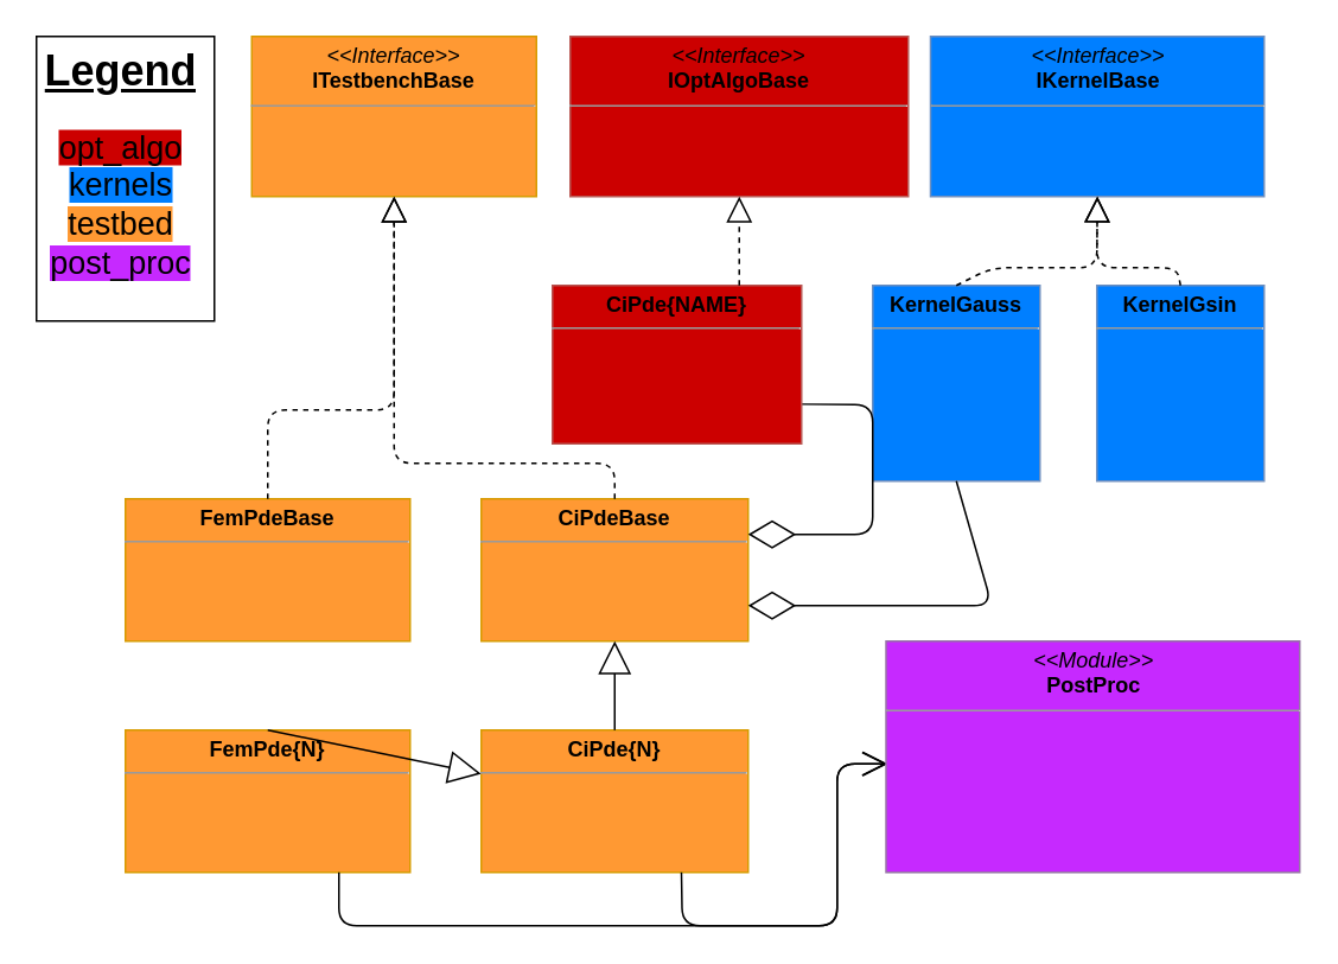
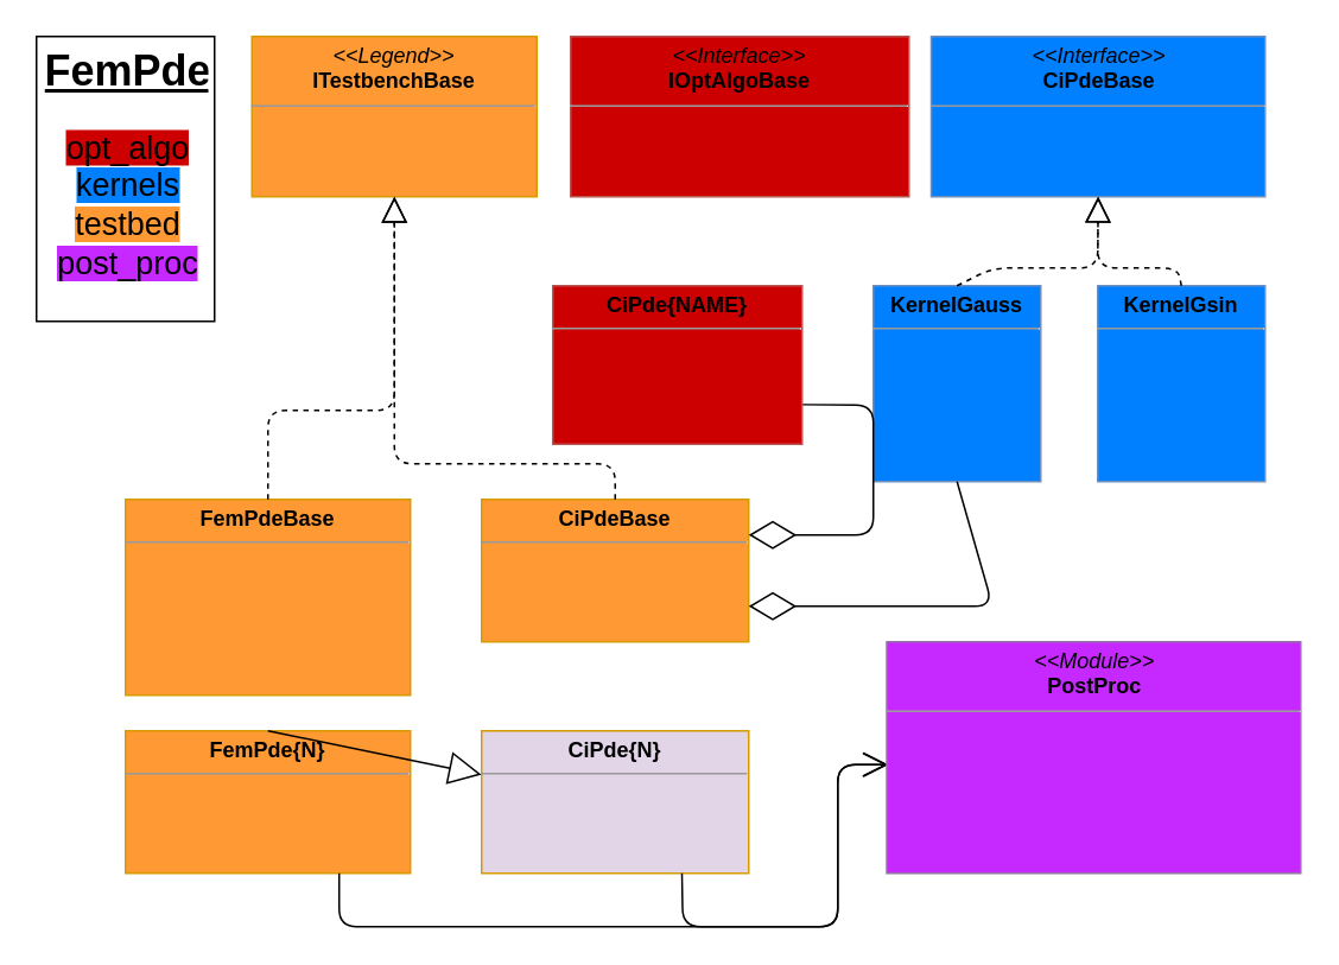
- <mxCell id="2" value="&lt;p style=&quot;margin: 0px ; margin-top: 4px ; text-align: center&quot;&gt;&lt;i&gt;&amp;lt;&amp;lt;Interface&amp;gt;&amp;gt;&lt;/i&gt;&lt;br&gt;&lt;b&gt;ITestbenchBase&lt;/b&gt;&lt;/p&gt;&lt;hr size=&quot;1&quot;&gt;" style="verticalAlign=top;align=left;overflow=fill;fontSize=12;fontFamily=Helvetica;html=1;rounded=0;shadow=0;comic=0;labelBackgroundColor=none;strokeWidth=1;fillColor=#FF9933;strokeColor=#d79b00;" parent="1" vertex="1"><mxGeometry x="141" y="20" width="160" height="90" as="geometry" /></mxCell>
+ <mxCell id="2" value="&lt;p style=&quot;margin: 0px ; margin-top: 4px ; text-align: center&quot;&gt;&lt;i&gt;&amp;lt;&amp;lt;Legend&amp;gt;&amp;gt;&lt;/i&gt;&lt;br&gt;&lt;b&gt;ITestbenchBase&lt;/b&gt;&lt;/p&gt;&lt;hr size=&quot;1&quot;&gt;" style="verticalAlign=top;align=left;overflow=fill;fontSize=12;fontFamily=Helvetica;html=1;rounded=0;shadow=0;comic=0;labelBackgroundColor=none;strokeWidth=1;fillColor=#FF9933;strokeColor=#d79b00;" parent="1" vertex="1"><mxGeometry x="141" y="20" width="160" height="90" as="geometry" /></mxCell>
- <mxCell id="3" value="&lt;p style=&quot;margin: 0px ; margin-top: 4px ; text-align: center&quot;&gt;&lt;i&gt;&amp;lt;&amp;lt;Interface&amp;gt;&amp;gt;&lt;/i&gt;&lt;br&gt;&lt;b&gt;IKernelBase&lt;/b&gt;&lt;/p&gt;&lt;hr size=&quot;1&quot;&gt;" style="verticalAlign=top;align=left;overflow=fill;fontSize=12;fontFamily=Helvetica;html=1;rounded=0;shadow=0;comic=0;labelBackgroundColor=none;strokeWidth=1;fillColor=#007FFF;strokeColor=#6c8ebf;" parent="1" vertex="1"><mxGeometry x="522.5" y="20" width="187.5" height="90" as="geometry" /></mxCell>
+ <mxCell id="3" value="&lt;p style=&quot;margin: 0px ; margin-top: 4px ; text-align: center&quot;&gt;&lt;i&gt;&amp;lt;&amp;lt;Interface&amp;gt;&amp;gt;&lt;/i&gt;&lt;br&gt;&lt;b&gt;CiPdeBase&lt;/b&gt;&lt;/p&gt;&lt;hr size=&quot;1&quot;&gt;" style="verticalAlign=top;align=left;overflow=fill;fontSize=12;fontFamily=Helvetica;html=1;rounded=0;shadow=0;comic=0;labelBackgroundColor=none;strokeWidth=1;fillColor=#007FFF;strokeColor=#6c8ebf;" parent="1" vertex="1"><mxGeometry x="522.5" y="20" width="187.5" height="90" as="geometry" /></mxCell>
- <mxCell id="18" value="&lt;h1 align=&quot;center&quot;&gt;&lt;u&gt;Legend&lt;/u&gt;&lt;br&gt;&lt;/h1&gt;&lt;p style=&quot;font-size: 18px&quot; align=&quot;center&quot;&gt;&lt;span style=&quot;background-color: rgb(204 , 0 , 0)&quot;&gt;opt_algo&lt;/span&gt;&lt;br&gt;&lt;span style=&quot;background-color: rgb(0 , 127 , 255)&quot;&gt;kernels&lt;/span&gt;&lt;br&gt;&lt;span style=&quot;background-color: rgb(255 , 153 , 51)&quot;&gt;testbed&lt;/span&gt;&lt;br&gt;&lt;span style=&quot;background-color: rgb(198 , 41 , 255)&quot;&gt;post_proc&lt;/span&gt;&lt;br&gt;&lt;/p&gt;" style="text;html=1;strokeColor=#000000;fillColor=none;spacing=5;spacingTop=-20;whiteSpace=wrap;overflow=hidden;rounded=0;" parent="1" vertex="1"><mxGeometry x="20" y="20" width="100" height="160" as="geometry" /></mxCell>
+ <mxCell id="18" value="&lt;h1 align=&quot;center&quot;&gt;&lt;u&gt;FemPde&lt;/u&gt;&lt;br&gt;&lt;/h1&gt;&lt;p style=&quot;font-size: 18px&quot; align=&quot;center&quot;&gt;&lt;span style=&quot;background-color: rgb(204 , 0 , 0)&quot;&gt;opt_algo&lt;/span&gt;&lt;br&gt;&lt;span style=&quot;background-color: rgb(0 , 127 , 255)&quot;&gt;kernels&lt;/span&gt;&lt;br&gt;&lt;span style=&quot;background-color: rgb(255 , 153 , 51)&quot;&gt;testbed&lt;/span&gt;&lt;br&gt;&lt;span style=&quot;background-color: rgb(198 , 41 , 255)&quot;&gt;post_proc&lt;/span&gt;&lt;br&gt;&lt;/p&gt;" style="text;html=1;strokeColor=#000000;fillColor=none;spacing=5;spacingTop=-20;whiteSpace=wrap;overflow=hidden;rounded=0;" parent="1" vertex="1"><mxGeometry x="20" y="20" width="100" height="160" as="geometry" /></mxCell>
- <mxCell id="17" value="" style="endArrow=block;dashed=1;endFill=0;endSize=12;html=1;entryX=0.5;entryY=1;entryDx=0;entryDy=0;exitX=0.75;exitY=0;exitDx=0;exitDy=0;" parent="1" source="16" target="14" edge="1"><mxGeometry width="160" relative="1" as="geometry"><mxPoint x="510" y="250" as="sourcePoint" /><mxPoint x="712" y="220" as="targetPoint" /><Array as="points" /></mxGeometry></mxCell>
- <mxCell id="4" value="&lt;p style=&quot;margin: 0px ; margin-top: 4px ; text-align: center&quot;&gt;&lt;b&gt;FemPdeBase&lt;/b&gt;&lt;br&gt;&lt;/p&gt;&lt;hr size=&quot;1&quot;&gt;" style="verticalAlign=top;align=left;overflow=fill;fontSize=12;fontFamily=Helvetica;html=1;fillColor=#FF9933;strokeColor=#d79b00;" parent="1" vertex="1"><mxGeometry x="70" y="280" width="160" height="80" as="geometry" /></mxCell>
+ <mxCell id="4" value="&lt;p style=&quot;margin: 0px ; margin-top: 4px ; text-align: center&quot;&gt;&lt;b&gt;FemPdeBase&lt;/b&gt;&lt;br&gt;&lt;/p&gt;&lt;hr size=&quot;1&quot;&gt;" style="verticalAlign=top;align=left;overflow=fill;fontSize=12;fontFamily=Helvetica;html=1;fillColor=#FF9933;strokeColor=#d79b00;" parent="1" vertex="1"><mxGeometry x="70" y="280" width="160" height="110" as="geometry" /></mxCell>
- <mxCell id="13" value="" style="endArrow=block;endSize=16;endFill=0;html=1;entryX=0.5;entryY=1;entryDx=0;entryDy=0;exitX=0.5;exitY=0;exitDx=0;exitDy=0;" parent="1" source="12" target="5" edge="1"><mxGeometry x="-0.143" y="30" width="160" relative="1" as="geometry"><mxPoint x="327" y="630" as="sourcePoint" /><mxPoint x="422" y="600" as="targetPoint" /><mxPoint as="offset" /></mxGeometry></mxCell>
- <mxCell id="12" value="&lt;p style=&quot;margin: 0px ; margin-top: 4px ; text-align: center&quot;&gt;&lt;b&gt;CiPde{N}&lt;/b&gt;&lt;br&gt;&lt;/p&gt;&lt;hr size=&quot;1&quot;&gt;&lt;br&gt;&lt;div&gt;&lt;br&gt;&lt;/div&gt;" style="verticalAlign=top;align=left;overflow=fill;fontSize=12;fontFamily=Helvetica;html=1;fillColor=#FF9933;strokeColor=#d79b00;" parent="1" vertex="1"><mxGeometry x="270" y="410" width="150" height="80" as="geometry" /></mxCell>
+ <mxCell id="12" value="&lt;p style=&quot;margin: 0px ; margin-top: 4px ; text-align: center&quot;&gt;&lt;b&gt;CiPde{N}&lt;/b&gt;&lt;br&gt;&lt;/p&gt;&lt;hr size=&quot;1&quot;&gt;&lt;br&gt;&lt;div&gt;&lt;br&gt;&lt;/div&gt;" style="verticalAlign=top;align=left;overflow=fill;fontSize=12;fontFamily=Helvetica;html=1;fillColor=#e1d5e7;strokeColor=#d79b00;" parent="1" vertex="1"><mxGeometry x="270" y="410" width="150" height="80" as="geometry" /></mxCell>
